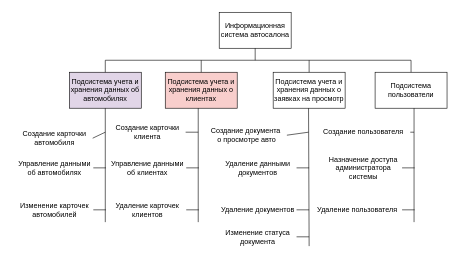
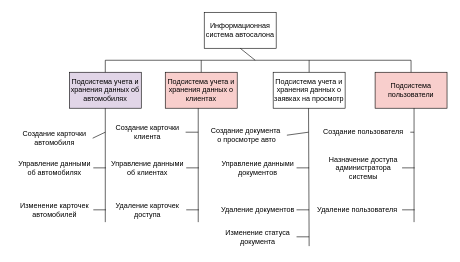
- <mxCell id="2" value="Информационная система автосалона" style="rounded=0;whiteSpace=wrap;html=1;" vertex="1" parent="1"><mxGeometry x="365" y="20" width="120" height="60" as="geometry" /></mxCell>
+ <mxCell id="2" value="Информационная система автосалона" style="rounded=0;whiteSpace=wrap;html=1;" vertex="1" parent="1"><mxGeometry x="340" y="20" width="120" height="60" as="geometry" /></mxCell>
- <mxCell id="6" value="Подсистема пользователи" style="rounded=0;whiteSpace=wrap;html=1;" vertex="1" parent="1"><mxGeometry x="625" y="120" width="120" height="60" as="geometry" /></mxCell>
+ <mxCell id="6" value="Подсистема пользователи" style="rounded=0;whiteSpace=wrap;html=1;fillColor=#f8cecc;" vertex="1" parent="1"><mxGeometry x="625" y="120" width="120" height="60" as="geometry" /></mxCell>
- <mxCell id="36" value="Удаление данными&lt;br&gt;документов" style="text;html=1;align=center;verticalAlign=middle;resizable=0;points=[];autosize=1;strokeColor=none;fillColor=none;" vertex="1" parent="1"><mxGeometry x="359" y="260" width="140" height="40" as="geometry" /></mxCell>
+ <mxCell id="36" value="Управление данными&lt;br&gt;документов" style="text;html=1;align=center;verticalAlign=middle;resizable=0;points=[];autosize=1;strokeColor=none;fillColor=none;" vertex="1" parent="1"><mxGeometry x="359" y="260" width="140" height="40" as="geometry" /></mxCell>
- <mxCell id="23" value="Удаление карточек&lt;br&gt;клиентов" style="text;html=1;align=center;verticalAlign=middle;resizable=0;points=[];autosize=1;strokeColor=none;fillColor=none;" vertex="1" parent="1"><mxGeometry x="180" y="330" width="130" height="40" as="geometry" /></mxCell>
+ <mxCell id="23" value="Удаление карточек&lt;br&gt;доступа" style="text;html=1;align=center;verticalAlign=middle;resizable=0;points=[];autosize=1;strokeColor=none;fillColor=none;" vertex="1" parent="1"><mxGeometry x="180" y="330" width="130" height="40" as="geometry" /></mxCell>
